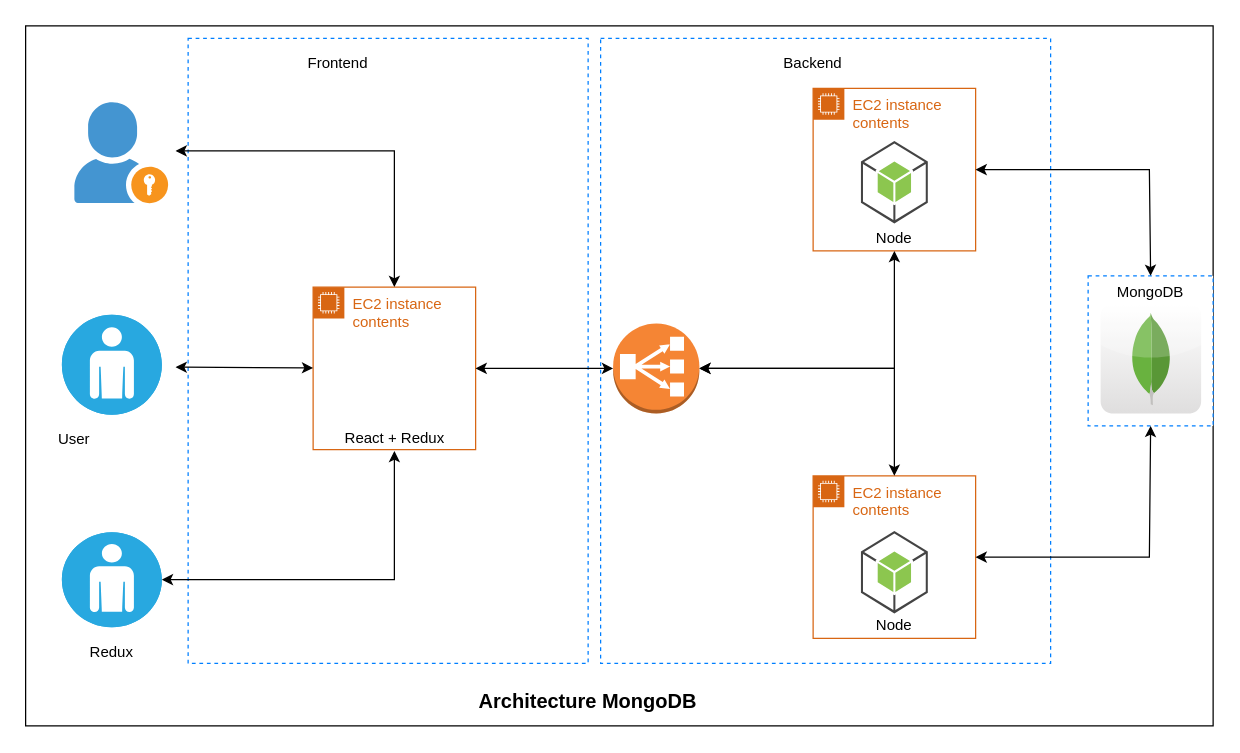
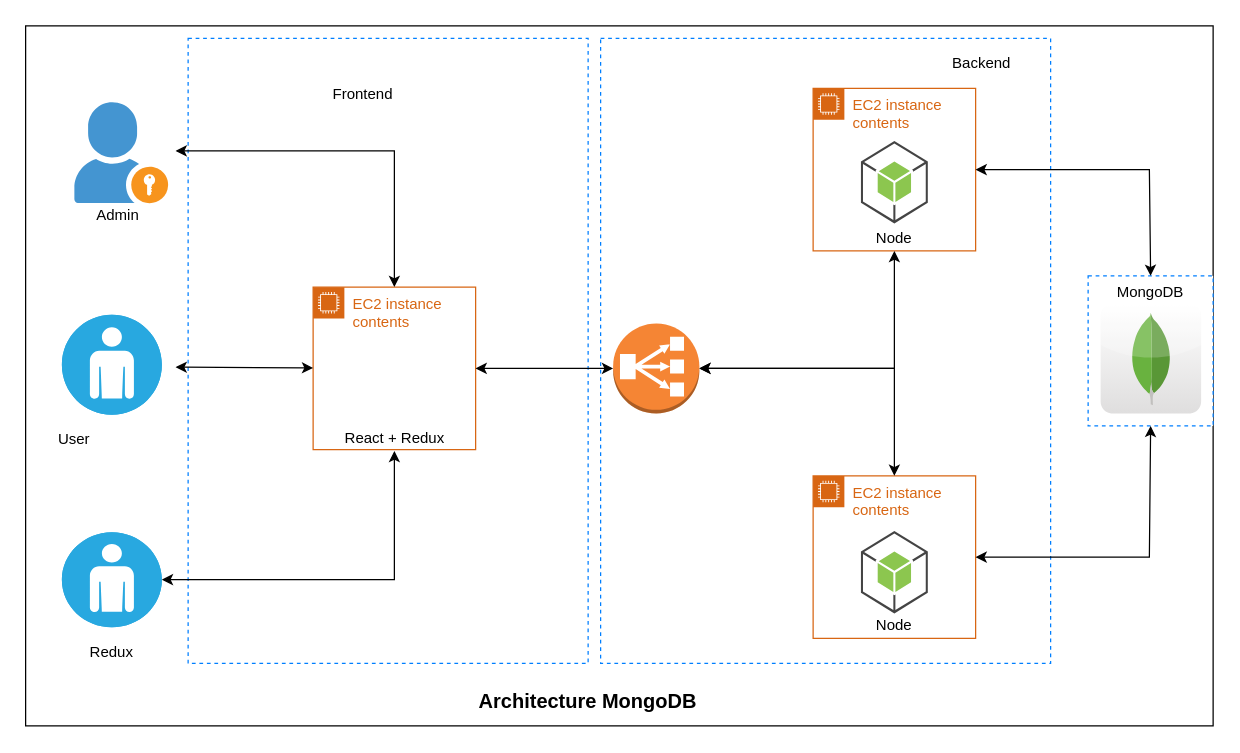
- <mxCell id="33" value="Frontend" style="text;html=1;strokeColor=none;fillColor=none;align=center;verticalAlign=middle;whiteSpace=wrap;rounded=0;dashed=1;" parent="1" vertex="1"><mxGeometry x="250" y="40" width="40" height="20" as="geometry" /></mxCell>
+ <mxCell id="33" value="Frontend" style="text;html=1;strokeColor=none;fillColor=none;align=center;verticalAlign=middle;whiteSpace=wrap;rounded=0;dashed=1;" parent="1" vertex="1"><mxGeometry x="270" y="65" width="40" height="20" as="geometry" /></mxCell>
- <mxCell id="34" value="Backend" style="text;html=1;strokeColor=none;fillColor=none;align=center;verticalAlign=middle;whiteSpace=wrap;rounded=0;dashed=1;" parent="1" vertex="1"><mxGeometry x="630" y="40" width="40" height="20" as="geometry" /></mxCell>
+ <mxCell id="34" value="Backend" style="text;html=1;strokeColor=none;fillColor=none;align=center;verticalAlign=middle;whiteSpace=wrap;rounded=0;dashed=1;" parent="1" vertex="1"><mxGeometry x="765" y="40" width="40" height="20" as="geometry" /></mxCell>
+ <mxCell id="6" value="Admin" style="text;html=1;strokeColor=none;fillColor=none;align=center;verticalAlign=middle;whiteSpace=wrap;rounded=0;" parent="1" vertex="1"><mxGeometry x="74" y="161.8" width="40" height="20" as="geometry" /></mxCell>
